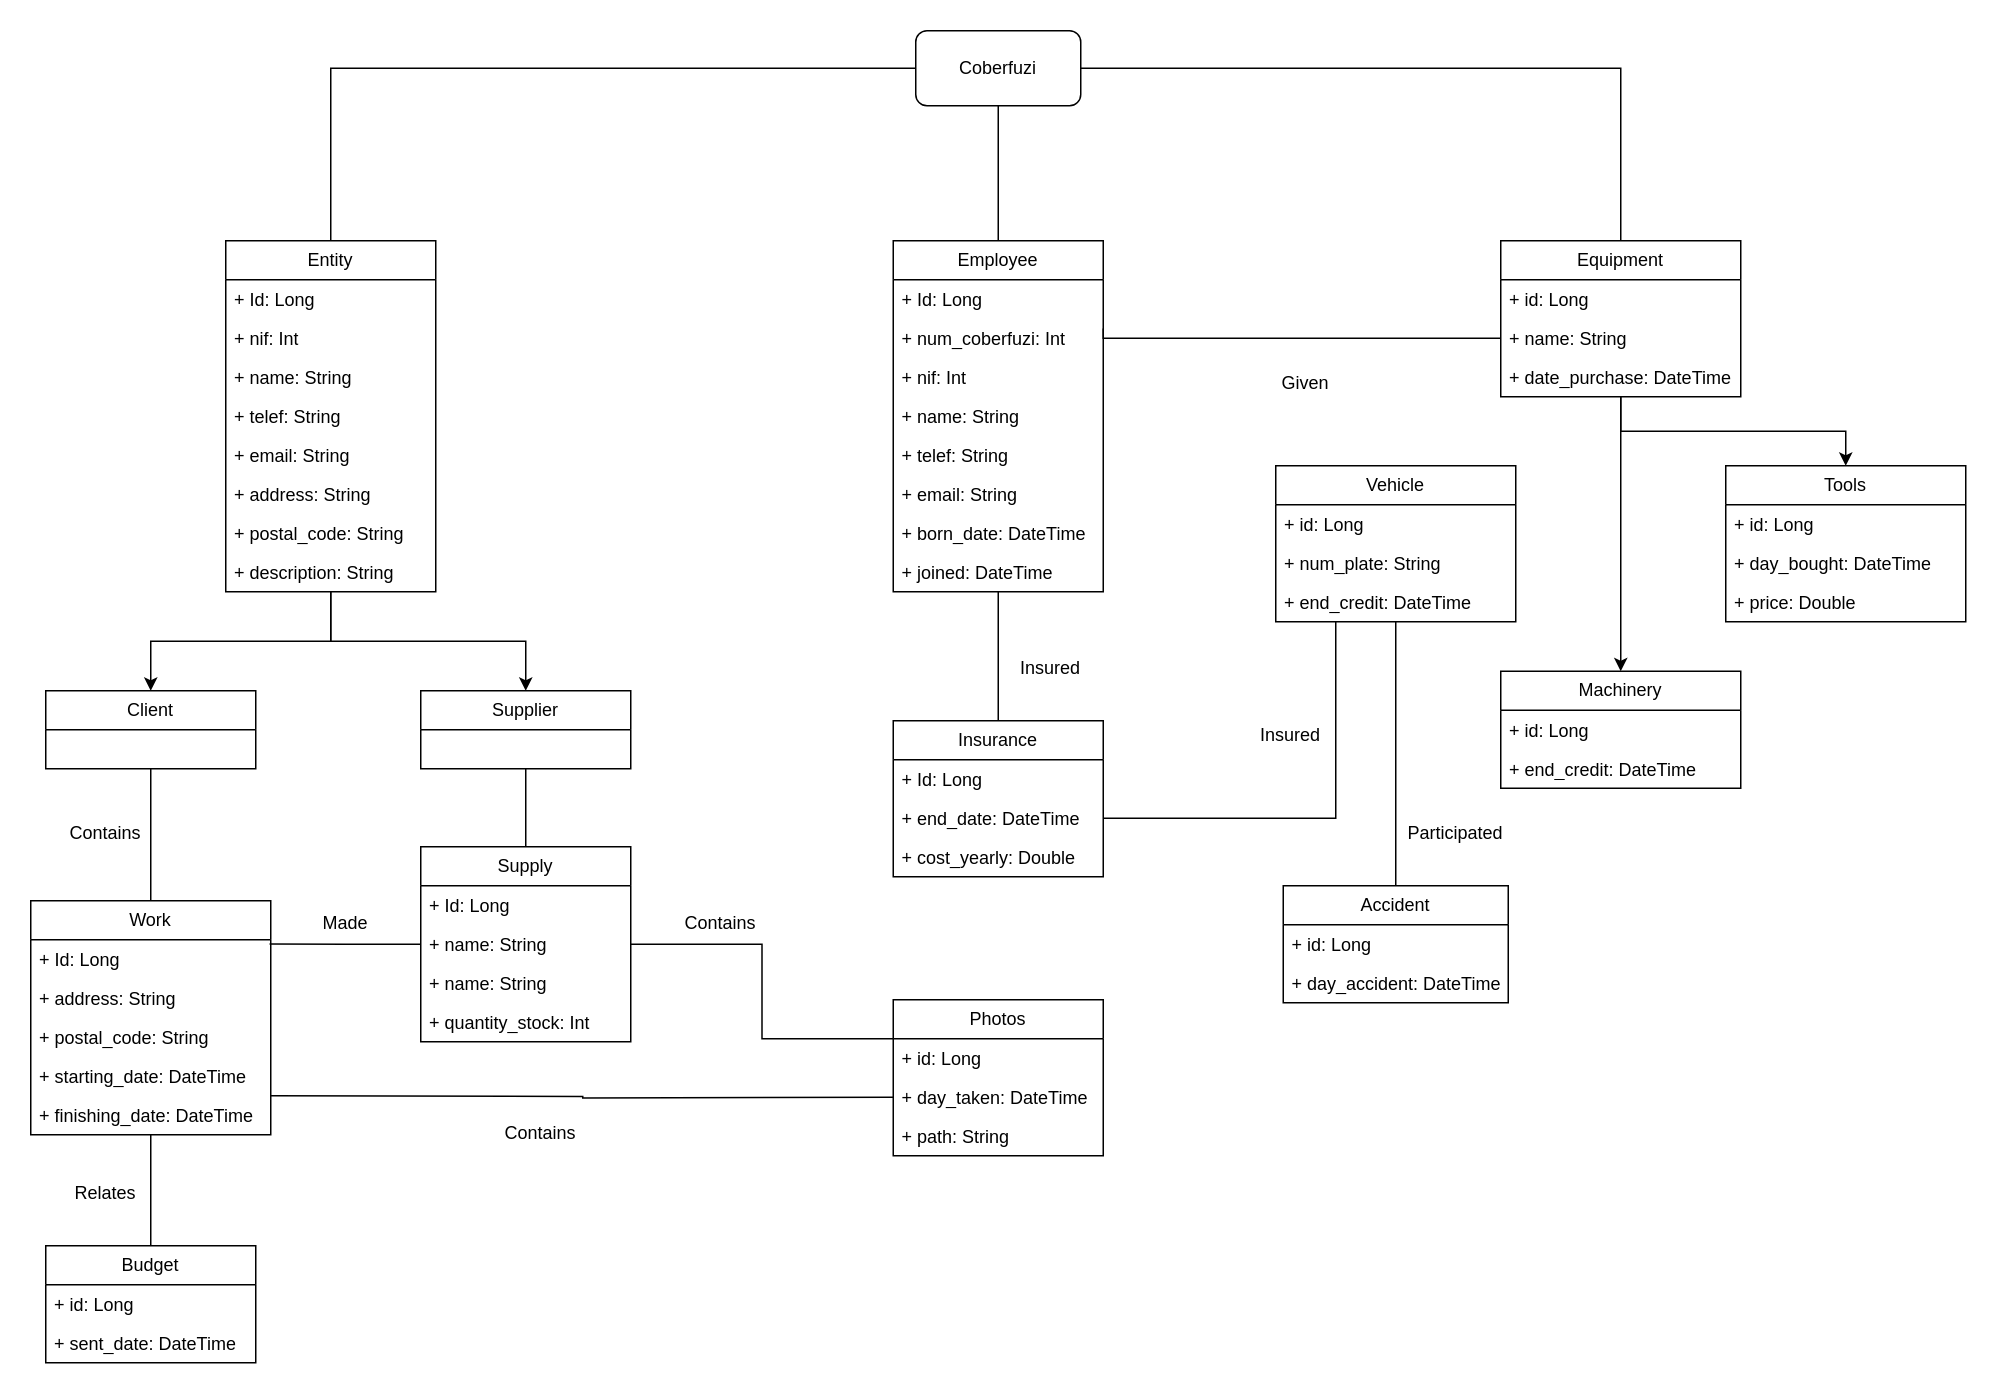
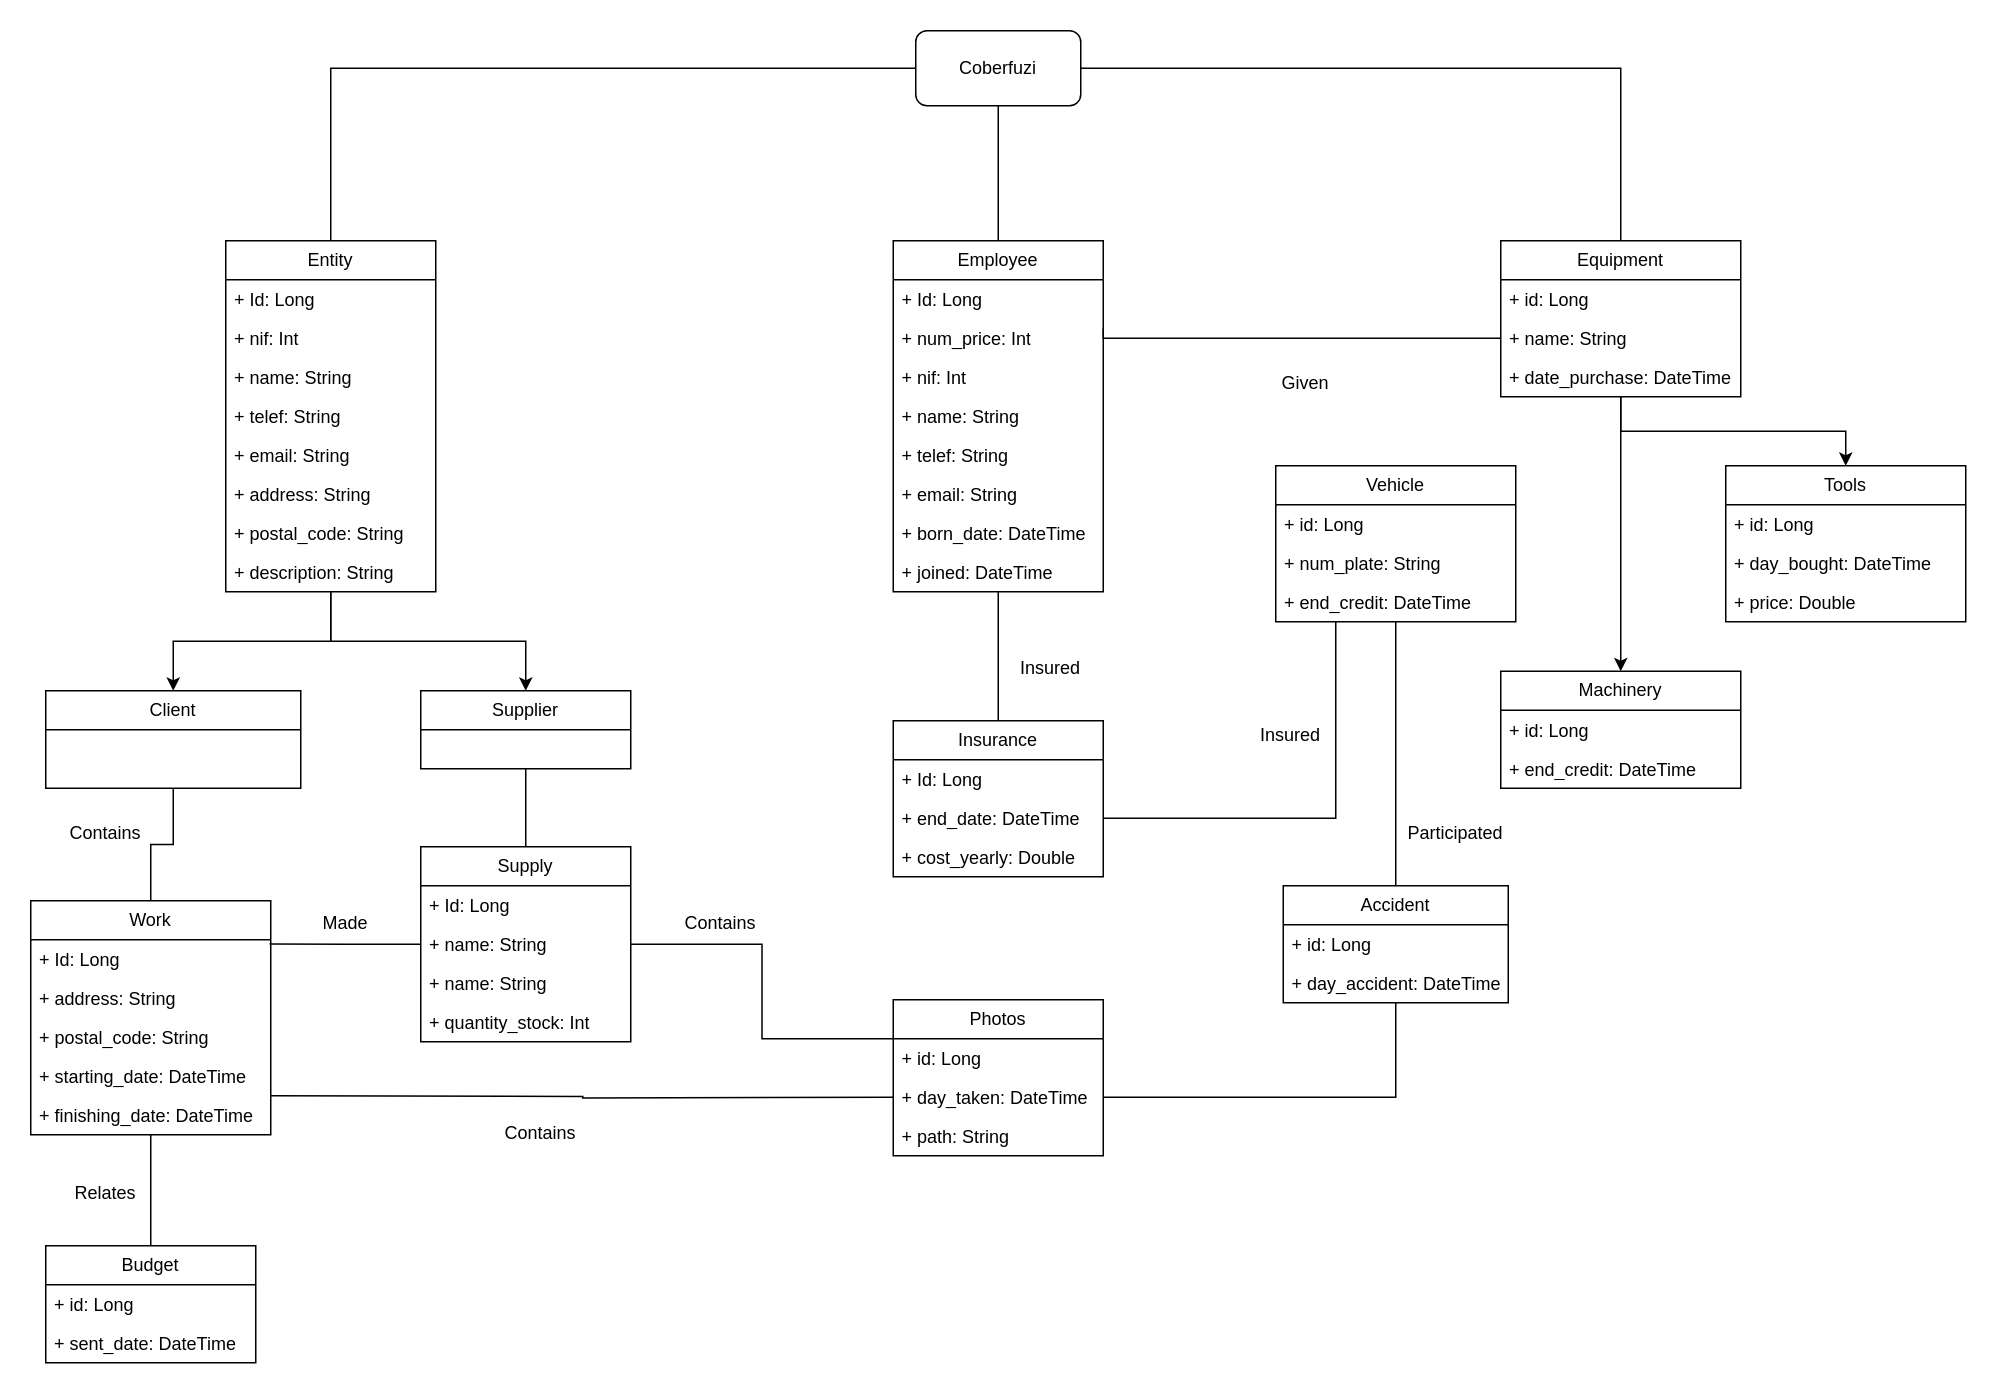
- <mxCell id="40" value="+ num_coberfuzi: Int" style="text;strokeColor=none;fillColor=none;align=left;verticalAlign=top;spacingLeft=4;spacingRight=4;overflow=hidden;rotatable=0;points=[[0,0.5],[1,0.5]];portConstraint=eastwest;whiteSpace=wrap;html=1;" vertex="1" parent="38"><mxGeometry y="52" width="140" height="26" as="geometry" /></mxCell>
+ <mxCell id="40" value="+ num_price: Int" style="text;strokeColor=none;fillColor=none;align=left;verticalAlign=top;spacingLeft=4;spacingRight=4;overflow=hidden;rotatable=0;points=[[0,0.5],[1,0.5]];portConstraint=eastwest;whiteSpace=wrap;html=1;" vertex="1" parent="38"><mxGeometry y="52" width="140" height="26" as="geometry" /></mxCell>
- <mxCell id="6" value="Client" style="swimlane;fontStyle=0;childLayout=stackLayout;horizontal=1;startSize=26;fillColor=none;horizontalStack=0;resizeParent=1;resizeParentMax=0;resizeLast=0;collapsible=1;marginBottom=0;whiteSpace=wrap;html=1;" vertex="1" parent="1"><mxGeometry x="30" y="460" width="140" height="52" as="geometry" /></mxCell>
+ <mxCell id="6" value="Client" style="swimlane;fontStyle=0;childLayout=stackLayout;horizontal=1;startSize=26;fillColor=none;horizontalStack=0;resizeParent=1;resizeParentMax=0;resizeLast=0;collapsible=1;marginBottom=0;whiteSpace=wrap;html=1;" vertex="1" parent="1"><mxGeometry x="30" y="460" width="170" height="65" as="geometry" /></mxCell>
+ <mxCell id="76" style="edgeStyle=orthogonalEdgeStyle;rounded=0;orthogonalLoop=1;jettySize=auto;html=1;exitX=0.5;exitY=1;exitDx=0;exitDy=0;entryX=1;entryY=0.5;entryDx=0;entryDy=0;endArrow=none;endFill=0;" edge="1" parent="1" source="77" target="74"><mxGeometry relative="1" as="geometry" /></mxCell>
